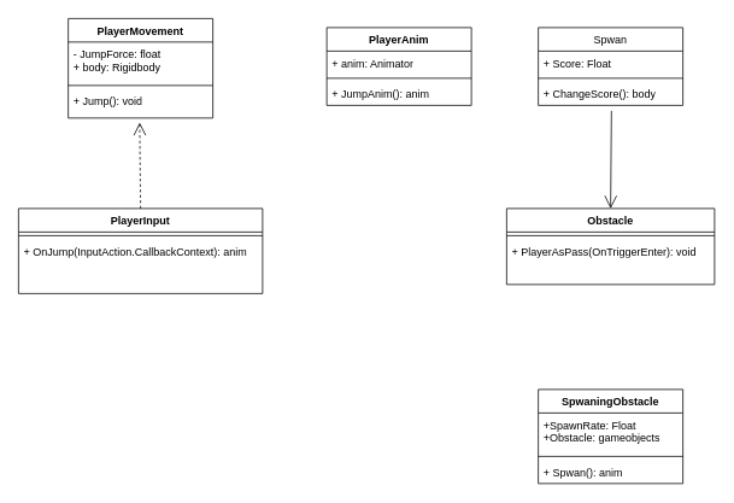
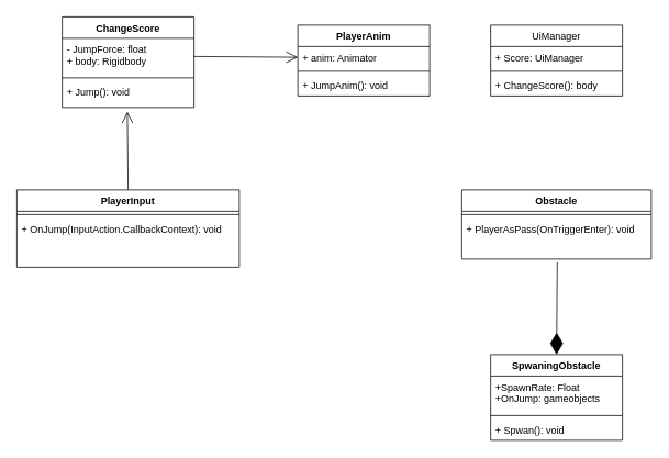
- <mxCell id="2" value="PlayerMovement" style="swimlane;fontStyle=1;align=center;verticalAlign=top;childLayout=stackLayout;horizontal=1;startSize=26;horizontalStack=0;resizeParent=1;resizeParentMax=0;resizeLast=0;collapsible=1;marginBottom=0;whiteSpace=wrap;html=1;" parent="1" vertex="1"><mxGeometry x="75" y="20" width="160" height="110" as="geometry" /></mxCell>
+ <mxCell id="2" value="ChangeScore" style="swimlane;fontStyle=1;align=center;verticalAlign=top;childLayout=stackLayout;horizontal=1;startSize=26;horizontalStack=0;resizeParent=1;resizeParentMax=0;resizeLast=0;collapsible=1;marginBottom=0;whiteSpace=wrap;html=1;" parent="1" vertex="1"><mxGeometry x="75" y="20" width="160" height="110" as="geometry" /></mxCell>
- <mxCell id="15" value="Spwan" style="swimlane;fontStyle=0;align=center;verticalAlign=top;childLayout=stackLayout;horizontal=1;startSize=26;horizontalStack=0;resizeParent=1;resizeParentMax=0;resizeLast=0;collapsible=1;marginBottom=0;whiteSpace=wrap;html=1;" vertex="1" parent="1"><mxGeometry x="595" y="30" width="160" height="86" as="geometry" /></mxCell>
+ <mxCell id="15" value="UiManager" style="swimlane;fontStyle=0;align=center;verticalAlign=top;childLayout=stackLayout;horizontal=1;startSize=26;horizontalStack=0;resizeParent=1;resizeParentMax=0;resizeLast=0;collapsible=1;marginBottom=0;whiteSpace=wrap;html=1;" vertex="1" parent="1"><mxGeometry x="595" y="30" width="160" height="86" as="geometry" /></mxCell>
+ <mxCell id="14" value="" style="endArrow=open;endFill=1;endSize=12;html=1;rounded=0;exitX=1;exitY=0.5;exitDx=0;exitDy=0;entryX=0;entryY=0.5;entryDx=0;entryDy=0;" edge="1" parent="1" source="3" target="7"><mxGeometry width="160" relative="1" as="geometry"><mxPoint x="241" y="180" as="sourcePoint" /><mxPoint x="401" y="180" as="targetPoint" /></mxGeometry></mxCell>
- <mxCell id="16" value="+ Score: Float" style="text;strokeColor=none;fillColor=none;align=left;verticalAlign=top;spacingLeft=4;spacingRight=4;overflow=hidden;rotatable=0;points=[[0,0.5],[1,0.5]];portConstraint=eastwest;whiteSpace=wrap;html=1;fontStyle=0" vertex="1" parent="15"><mxGeometry y="26" width="160" height="26" as="geometry" /></mxCell>
+ <mxCell id="16" value="+ Score: UiManager" style="text;strokeColor=none;fillColor=none;align=left;verticalAlign=top;spacingLeft=4;spacingRight=4;overflow=hidden;rotatable=0;points=[[0,0.5],[1,0.5]];portConstraint=eastwest;whiteSpace=wrap;html=1;fontStyle=0" vertex="1" parent="15"><mxGeometry y="26" width="160" height="26" as="geometry" /></mxCell>
- <mxCell id="9" value="+ JumpAnim(): anim" style="text;strokeColor=none;fillColor=none;align=left;verticalAlign=top;spacingLeft=4;spacingRight=4;overflow=hidden;rotatable=0;points=[[0,0.5],[1,0.5]];portConstraint=eastwest;whiteSpace=wrap;html=1;" parent="6" vertex="1"><mxGeometry y="60" width="160" height="26" as="geometry" /></mxCell>
+ <mxCell id="9" value="+ JumpAnim(): void" style="text;strokeColor=none;fillColor=none;align=left;verticalAlign=top;spacingLeft=4;spacingRight=4;overflow=hidden;rotatable=0;points=[[0,0.5],[1,0.5]];portConstraint=eastwest;whiteSpace=wrap;html=1;" parent="6" vertex="1"><mxGeometry y="60" width="160" height="26" as="geometry" /></mxCell>
- <mxCell id="13" value="" style="endArrow=open;endFill=1;endSize=12;html=1;rounded=0;entryX=0.494;entryY=1.156;entryDx=0;entryDy=0;entryPerimeter=0;exitX=0.5;exitY=0;exitDx=0;exitDy=0;dashed=1;" edge="1" parent="1" source="10" target="5"><mxGeometry width="160" relative="1" as="geometry"><mxPoint x="211" y="190" as="sourcePoint" /><mxPoint x="371" y="190" as="targetPoint" /></mxGeometry></mxCell>
+ <mxCell id="13" value="" style="endArrow=open;endFill=1;endSize=12;html=1;rounded=0;entryX=0.494;entryY=1.156;entryDx=0;entryDy=0;entryPerimeter=0;exitX=0.5;exitY=0;exitDx=0;exitDy=0;" edge="1" parent="1" source="10" target="5"><mxGeometry width="160" relative="1" as="geometry"><mxPoint x="211" y="190" as="sourcePoint" /><mxPoint x="371" y="190" as="targetPoint" /></mxGeometry></mxCell>
- <mxCell id="27" value="" style="endArrow=open;endFill=1;endSize=12;html=1;rounded=0;exitX=0.506;exitY=1.231;exitDx=0;exitDy=0;exitPerimeter=0;entryX=0.5;entryY=0;entryDx=0;entryDy=0;" edge="1" parent="1" source="18" target="19"><mxGeometry width="160" relative="1" as="geometry"><mxPoint x="690" y="170" as="sourcePoint" /><mxPoint x="850" y="170" as="targetPoint" /></mxGeometry></mxCell>
- <mxCell id="12" value="+ OnJump(InputAction.CallbackContext): anim" style="text;strokeColor=none;fillColor=none;align=left;verticalAlign=top;spacingLeft=4;spacingRight=4;overflow=hidden;rotatable=0;points=[[0,0.5],[1,0.5]];portConstraint=eastwest;whiteSpace=wrap;html=1;" parent="10" vertex="1"><mxGeometry y="34" width="270" height="60" as="geometry" /></mxCell>
+ <mxCell id="12" value="+ OnJump(InputAction.CallbackContext): void" style="text;strokeColor=none;fillColor=none;align=left;verticalAlign=top;spacingLeft=4;spacingRight=4;overflow=hidden;rotatable=0;points=[[0,0.5],[1,0.5]];portConstraint=eastwest;whiteSpace=wrap;html=1;" parent="10" vertex="1"><mxGeometry y="34" width="270" height="60" as="geometry" /></mxCell>
+ <mxCell id="26" value="" style="endArrow=diamondThin;endFill=1;endSize=24;html=1;rounded=0;exitX=0.504;exitY=1.08;exitDx=0;exitDy=0;exitPerimeter=0;entryX=0.5;entryY=0;entryDx=0;entryDy=0;" edge="1" parent="1" source="21" target="22"><mxGeometry width="160" relative="1" as="geometry"><mxPoint x="560" y="390" as="sourcePoint" /><mxPoint x="720" y="390" as="targetPoint" /></mxGeometry></mxCell>
- <mxCell id="23" value="+SpawnRate: Float&lt;br&gt;+Obstacle: gameobjects" style="text;strokeColor=none;fillColor=none;align=left;verticalAlign=top;spacingLeft=4;spacingRight=4;overflow=hidden;rotatable=0;points=[[0,0.5],[1,0.5]];portConstraint=eastwest;whiteSpace=wrap;html=1;" vertex="1" parent="22"><mxGeometry y="26" width="160" height="44" as="geometry" /></mxCell>
+ <mxCell id="23" value="+SpawnRate: Float&lt;br&gt;+OnJump: gameobjects" style="text;strokeColor=none;fillColor=none;align=left;verticalAlign=top;spacingLeft=4;spacingRight=4;overflow=hidden;rotatable=0;points=[[0,0.5],[1,0.5]];portConstraint=eastwest;whiteSpace=wrap;html=1;" vertex="1" parent="22"><mxGeometry y="26" width="160" height="44" as="geometry" /></mxCell>
- <mxCell id="25" value="+ Spwan(): anim" style="text;strokeColor=none;fillColor=none;align=left;verticalAlign=top;spacingLeft=4;spacingRight=4;overflow=hidden;rotatable=0;points=[[0,0.5],[1,0.5]];portConstraint=eastwest;whiteSpace=wrap;html=1;" vertex="1" parent="22"><mxGeometry y="78" width="160" height="26" as="geometry" /></mxCell>
+ <mxCell id="25" value="+ Spwan(): void" style="text;strokeColor=none;fillColor=none;align=left;verticalAlign=top;spacingLeft=4;spacingRight=4;overflow=hidden;rotatable=0;points=[[0,0.5],[1,0.5]];portConstraint=eastwest;whiteSpace=wrap;html=1;" vertex="1" parent="22"><mxGeometry y="78" width="160" height="26" as="geometry" /></mxCell>
